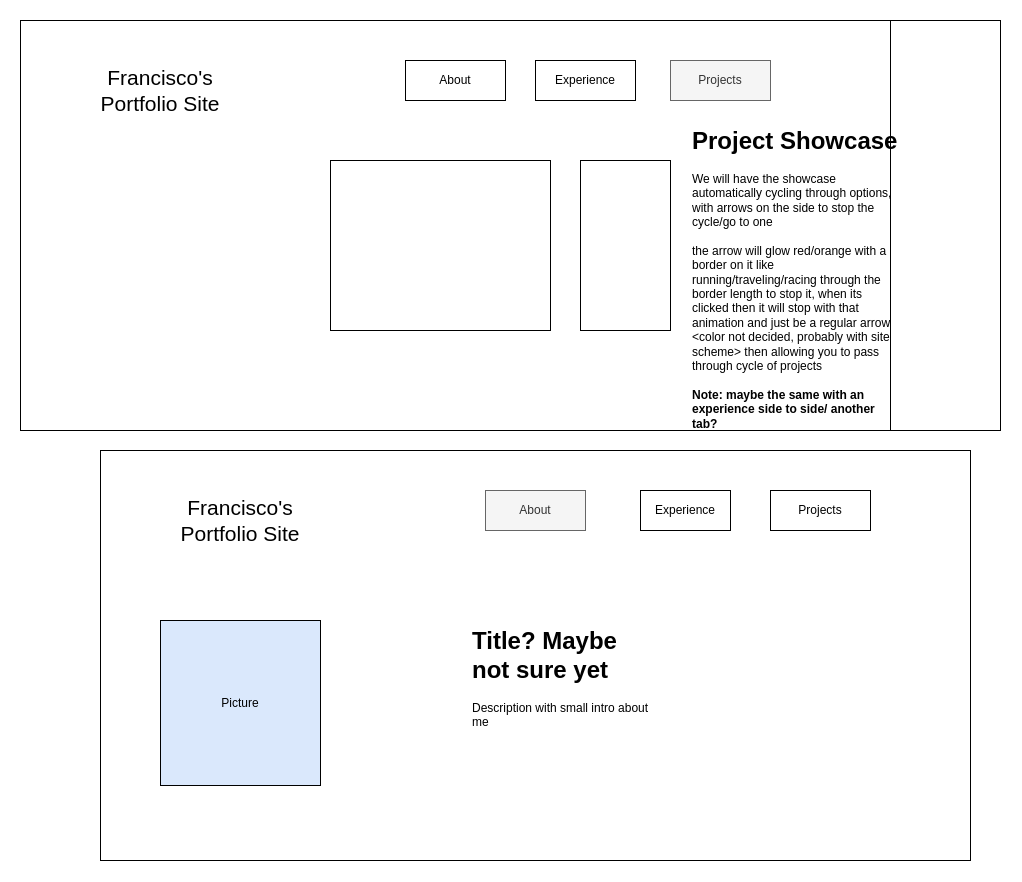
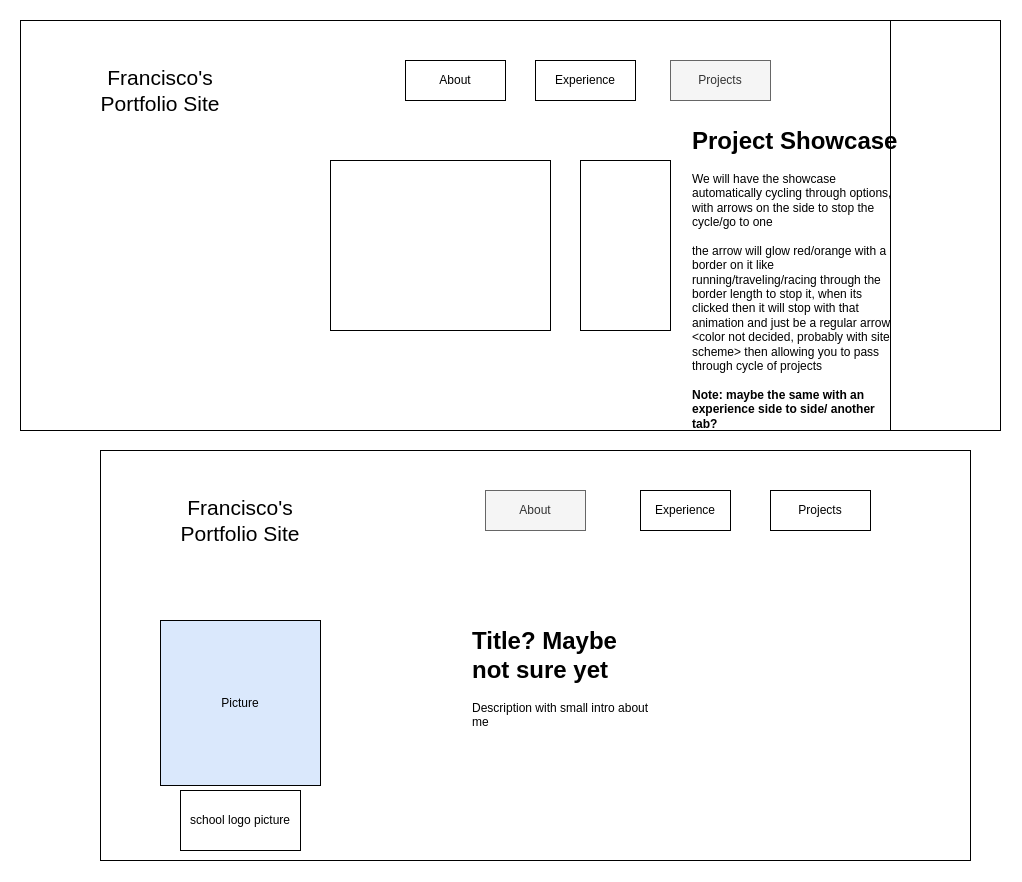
+ <mxCell id="18" value="school logo picture" style="rounded=0;whiteSpace=wrap;html=1;" vertex="1" parent="11"><mxGeometry x="80" y="340" width="120" height="60" as="geometry" /></mxCell>
